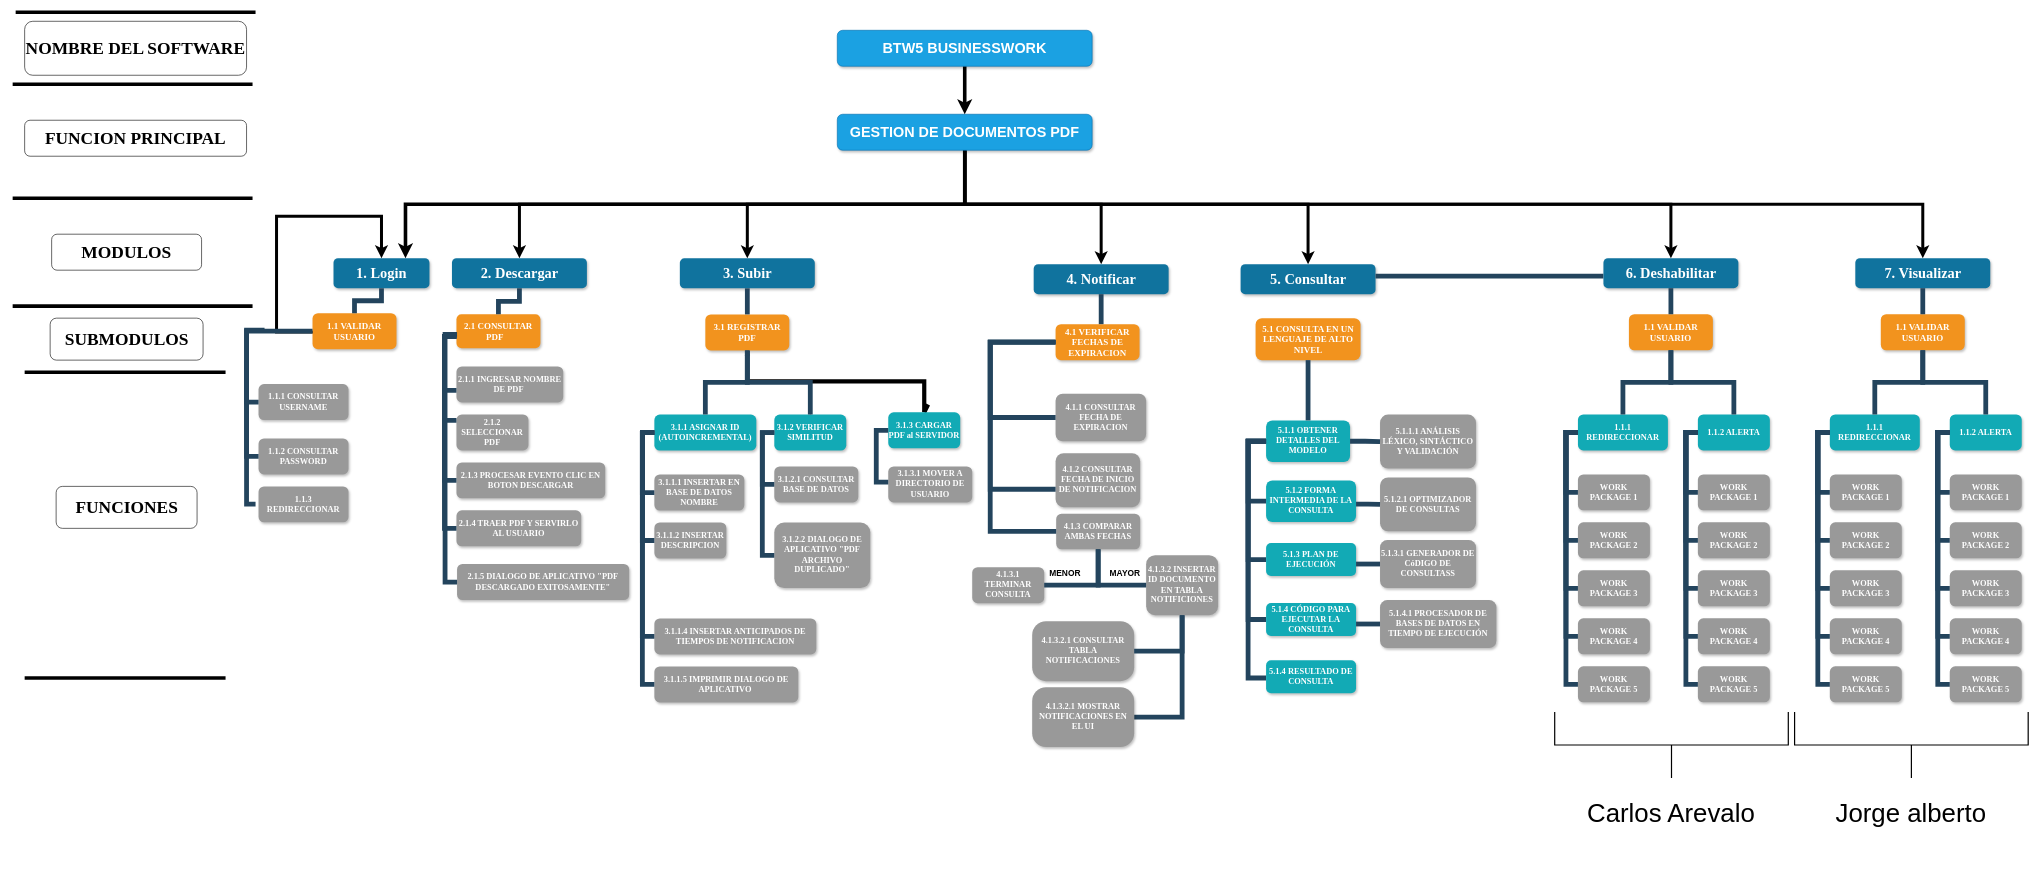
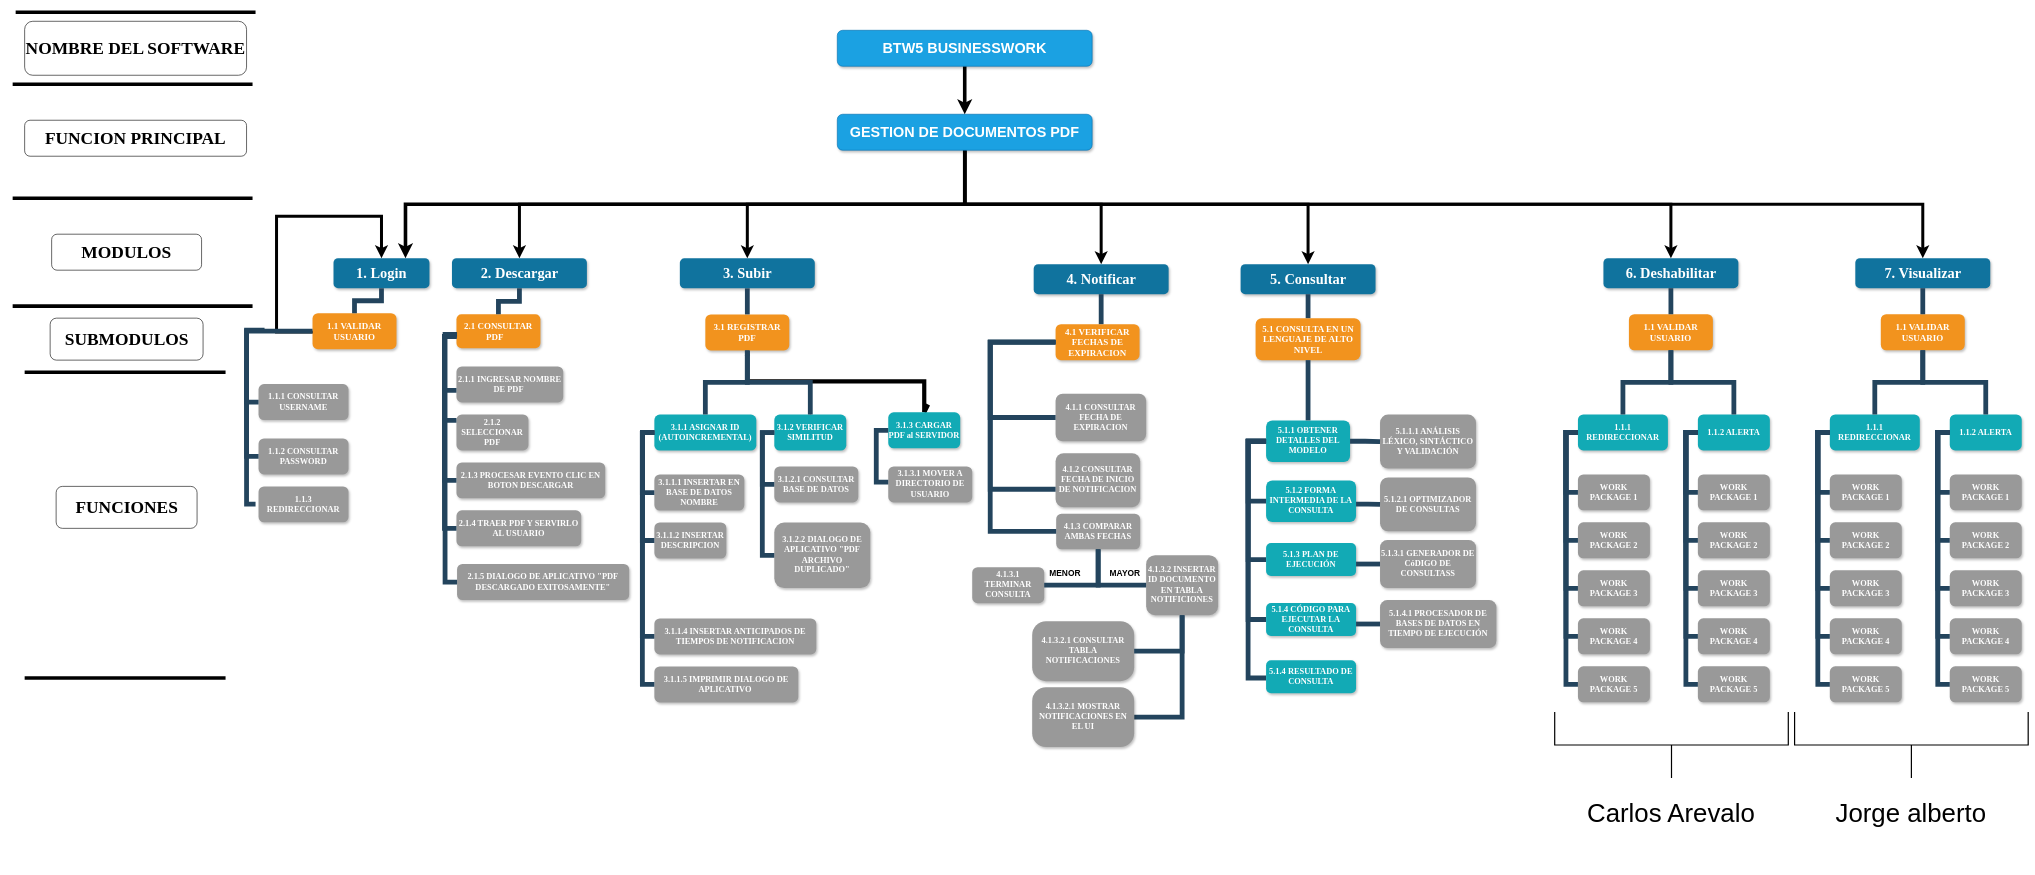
- <mxCell id="58" value="" style="edgeStyle=elbowEdgeStyle;elbow=vertical;rounded=0;fontColor=#000000;endArrow=none;endFill=0;strokeWidth=8;strokeColor=#23445D;fontFamily=Verdana;" parent="1" source="48" target="59" edge="1"><mxGeometry width="100" height="100" relative="1" as="geometry"><mxPoint x="1955" y="1310" as="sourcePoint" /><mxPoint x="2055" y="1210" as="targetPoint" /></mxGeometry></mxCell>
+ <mxCell id="58" value="" style="edgeStyle=elbowEdgeStyle;elbow=vertical;rounded=0;fontColor=#000000;endArrow=none;endFill=0;strokeWidth=8;strokeColor=#23445D;fontFamily=Verdana;" parent="1" source="48" target="49" edge="1"><mxGeometry width="100" height="100" relative="1" as="geometry"><mxPoint x="1955" y="1310" as="sourcePoint" /><mxPoint x="2055" y="1210" as="targetPoint" /></mxGeometry></mxCell>
